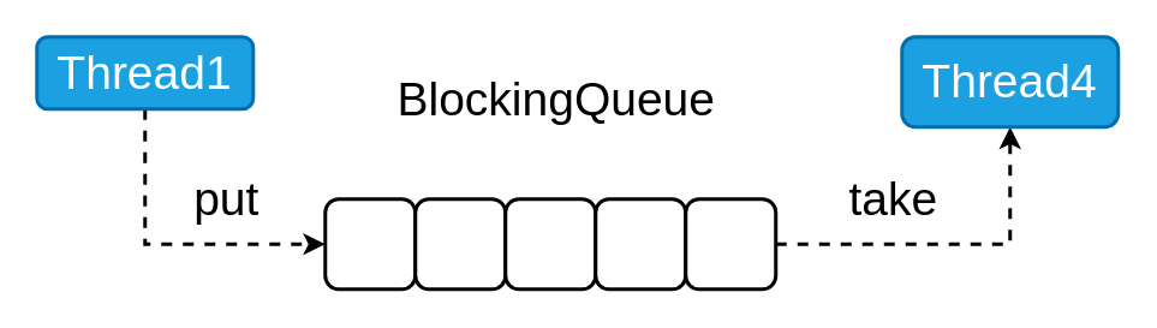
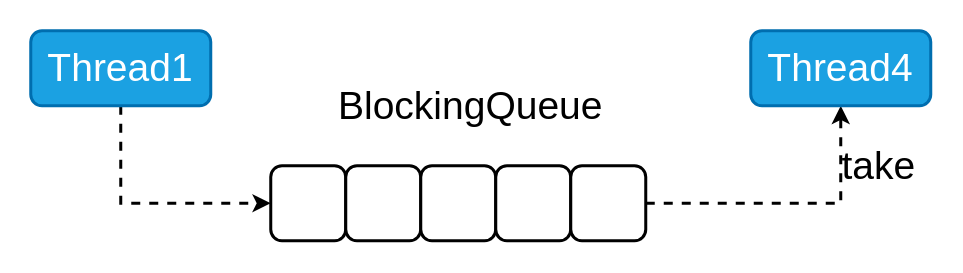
- <mxCell id="9" value="Thread1" style="rounded=1;whiteSpace=wrap;html=1;strokeWidth=2;fontSize=26;fillColor=#1ba1e2;strokeColor=#006EAF;fontColor=#ffffff;" vertex="1" parent="1"><mxGeometry x="20" y="20" width="120" height="40" as="geometry" /></mxCell>
+ <mxCell id="9" value="Thread1" style="rounded=1;whiteSpace=wrap;html=1;strokeWidth=2;fontSize=26;fillColor=#1ba1e2;strokeColor=#006EAF;fontColor=#ffffff;" vertex="1" parent="1"><mxGeometry x="20" y="20" width="120" height="50" as="geometry" /></mxCell>
- <mxCell id="13" value="BlockingQueue" style="text;html=1;align=center;verticalAlign=middle;resizable=0;points=[];autosize=1;fontSize=26;" vertex="1" parent="1"><mxGeometry x="213" y="35" width="190" height="40" as="geometry" /></mxCell>
+ <mxCell id="13" value="BlockingQueue" style="text;html=1;align=center;verticalAlign=middle;resizable=0;points=[];autosize=1;fontSize=26;" vertex="1" parent="1"><mxGeometry x="218" y="50" width="190" height="40" as="geometry" /></mxCell>
- <mxCell id="11" value="put" style="text;html=1;align=center;verticalAlign=middle;resizable=0;points=[];autosize=1;fontSize=26;" vertex="1" parent="1"><mxGeometry x="100" y="90" width="50" height="40" as="geometry" /></mxCell>
- <mxCell id="12" value="take" style="text;html=1;align=center;verticalAlign=middle;resizable=0;points=[];autosize=1;fontSize=26;" vertex="1" parent="1"><mxGeometry x="465" y="90" width="60" height="40" as="geometry" /></mxCell>
+ <mxCell id="12" value="take" style="text;html=1;align=center;verticalAlign=middle;resizable=0;points=[];autosize=1;fontSize=26;" vertex="1" parent="1"><mxGeometry x="555" y="90" width="60" height="40" as="geometry" /></mxCell>
